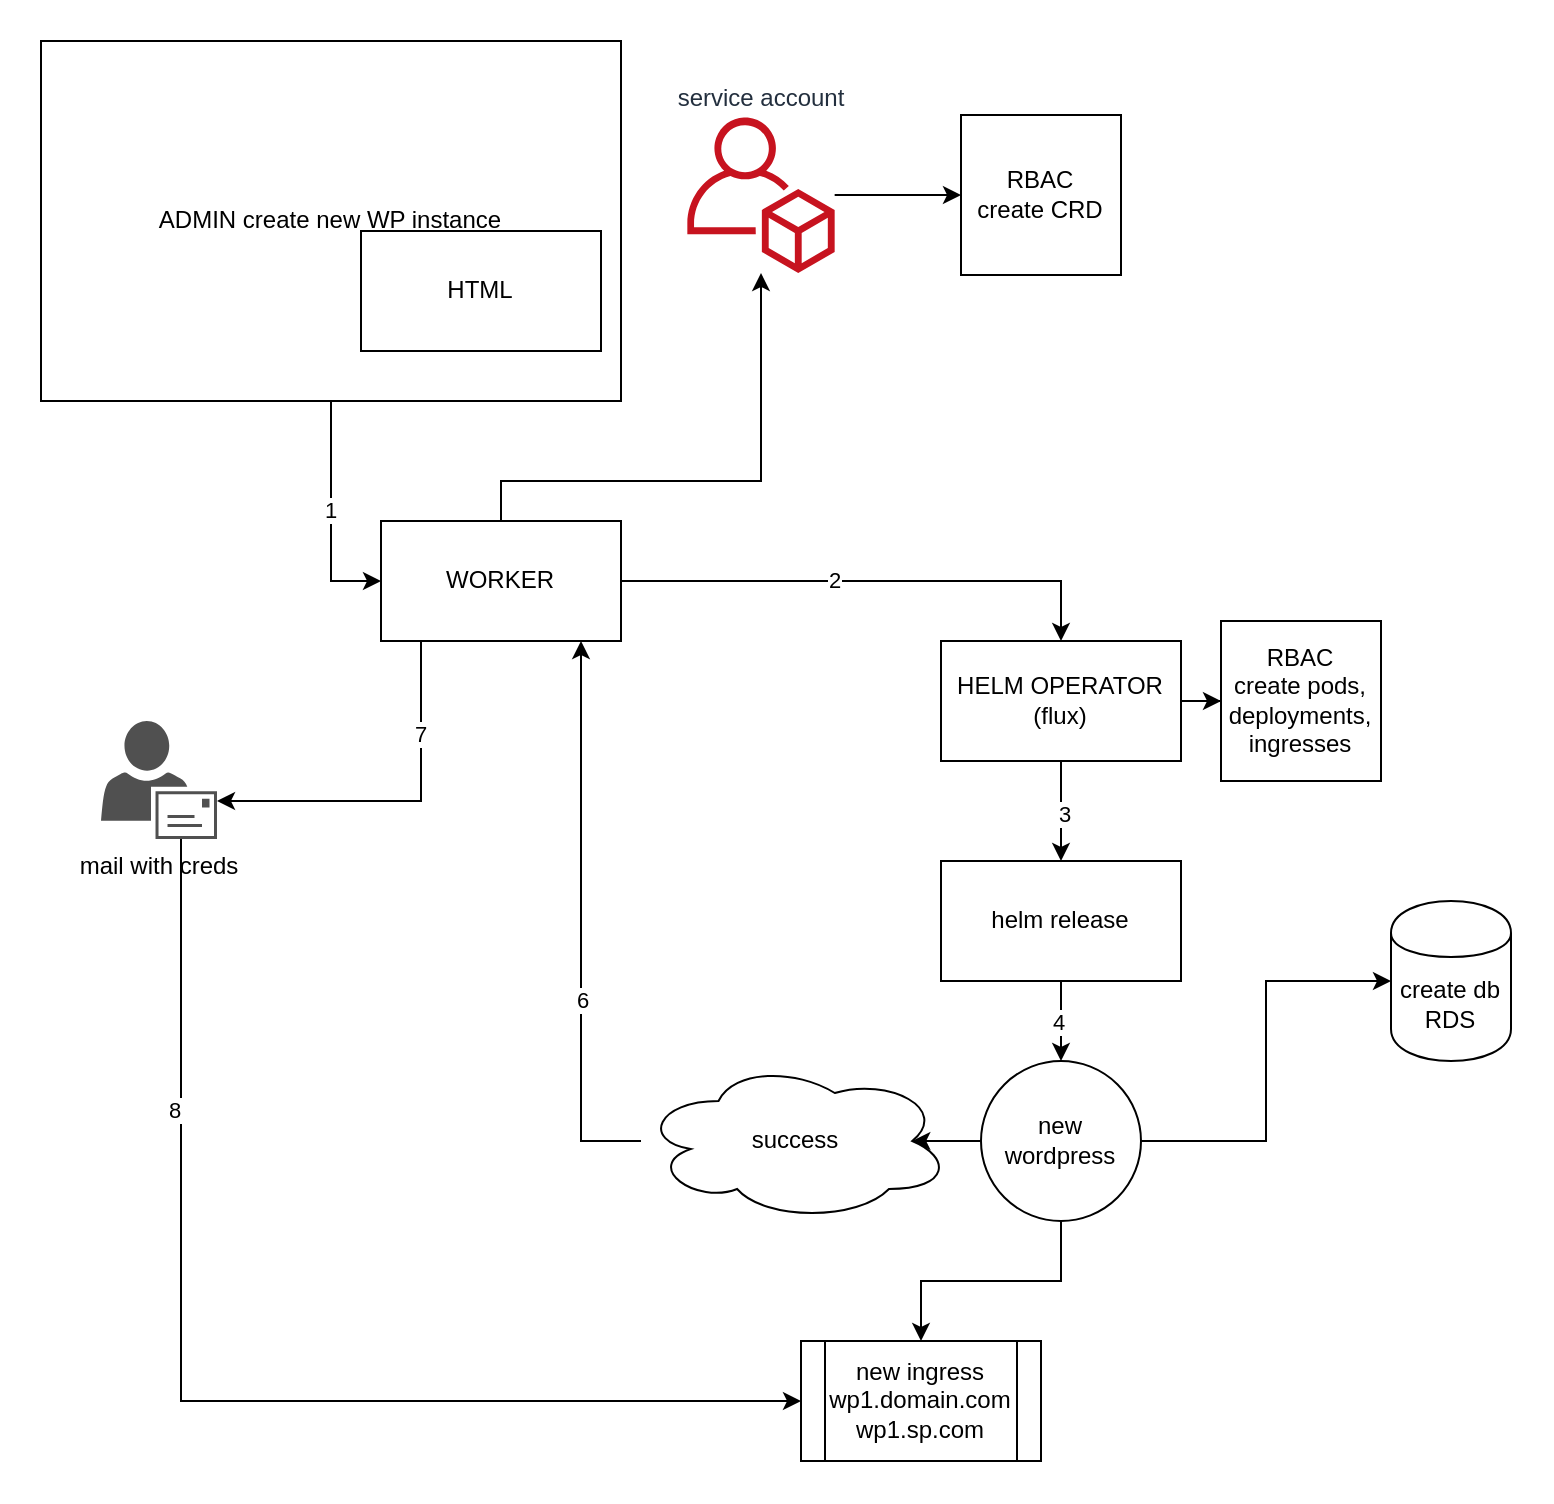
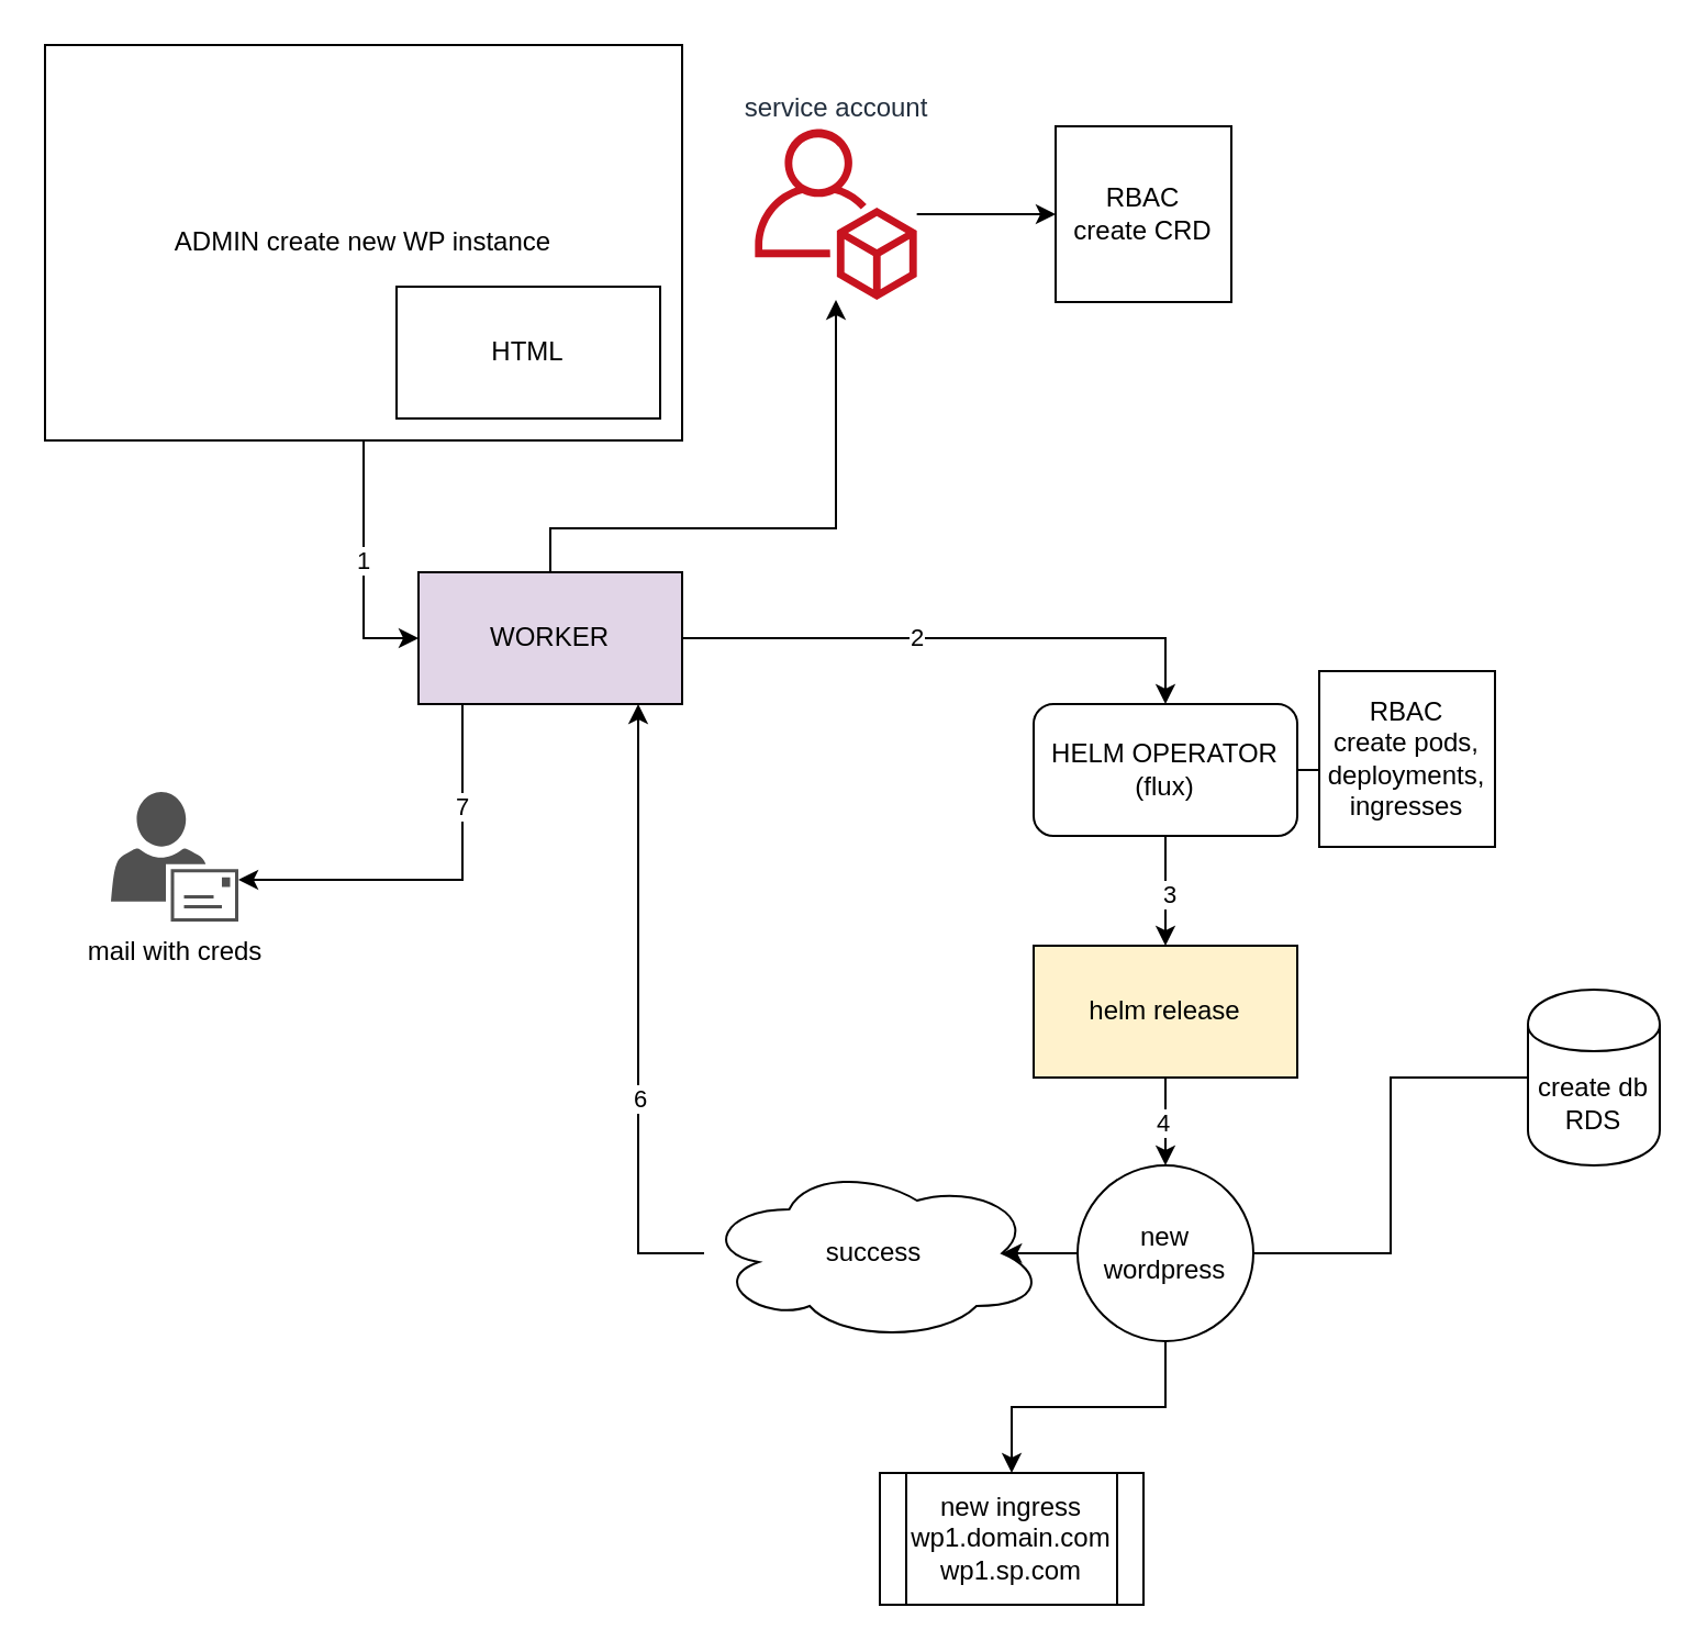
- <mxCell id="11" value="HTML" style="rounded=0;whiteSpace=wrap;html=1;" parent="1" vertex="1"><mxGeometry x="180" y="115" width="120" height="60" as="geometry" /></mxCell>
+ <mxCell id="11" value="HTML" style="rounded=0;whiteSpace=wrap;html=1;" parent="1" vertex="1"><mxGeometry x="180" y="130" width="120" height="60" as="geometry" /></mxCell>
- <mxCell id="10" value="WORKER" style="rounded=0;whiteSpace=wrap;html=1;" parent="1" vertex="1"><mxGeometry x="190" y="260" width="120" height="60" as="geometry" /></mxCell>
+ <mxCell id="10" value="WORKER" style="rounded=0;whiteSpace=wrap;html=1;fillColor=#e1d5e7;" parent="1" vertex="1"><mxGeometry x="190" y="260" width="120" height="60" as="geometry" /></mxCell>
- <mxCell id="15" value="HELM OPERATOR&lt;br&gt;(flux)" style="rounded=0;whiteSpace=wrap;html=1;" parent="1" vertex="1"><mxGeometry x="470" y="320" width="120" height="60" as="geometry" /></mxCell>
+ <mxCell id="15" value="HELM OPERATOR&lt;br&gt;(flux)" style="whiteSpace=wrap;html=1;rounded=1;" parent="1" vertex="1"><mxGeometry x="470" y="320" width="120" height="60" as="geometry" /></mxCell>
- <mxCell id="23" value="RBAC&lt;br&gt;create pods, deployments, ingresses" style="whiteSpace=wrap;html=1;aspect=fixed;" parent="1" vertex="1"><mxGeometry x="610" y="310" width="80" height="80" as="geometry" /></mxCell>
+ <mxCell id="23" value="RBAC&lt;br&gt;create pods, deployments, ingresses" style="whiteSpace=wrap;html=1;aspect=fixed;" parent="1" vertex="1"><mxGeometry x="600" y="305" width="80" height="80" as="geometry" /></mxCell>
- <mxCell id="18" value="helm release" style="rounded=0;whiteSpace=wrap;html=1;" parent="1" vertex="1"><mxGeometry x="470" y="430" width="120" height="60" as="geometry" /></mxCell>
+ <mxCell id="18" value="helm release" style="rounded=0;whiteSpace=wrap;html=1;fillColor=#fff2cc;" parent="1" vertex="1"><mxGeometry x="470" y="430" width="120" height="60" as="geometry" /></mxCell>
- <mxCell id="24" style="edgeStyle=orthogonalEdgeStyle;rounded=0;orthogonalLoop=1;jettySize=auto;html=1;" parent="1" source="28" target="22" edge="1"><mxGeometry relative="1" as="geometry" /></mxCell>
+ <mxCell id="24" style="edgeStyle=orthogonalEdgeStyle;rounded=0;orthogonalLoop=1;jettySize=auto;html=1;endArrow=none;" parent="1" source="28" target="22" edge="1"><mxGeometry relative="1" as="geometry" /></mxCell>
- <mxCell id="33" style="edgeStyle=orthogonalEdgeStyle;rounded=0;orthogonalLoop=1;jettySize=auto;html=1;entryX=0;entryY=0.5;entryDx=0;entryDy=0;" parent="1" source="35" target="29" edge="1"><mxGeometry relative="1" as="geometry"><mxPoint x="90" y="700" as="targetPoint" /><Array as="points"><mxPoint x="90" y="700" /></Array></mxGeometry></mxCell>
- <mxCell id="34" value="8" style="edgeLabel;html=1;align=center;verticalAlign=middle;resizable=0;points=[];" parent="33" vertex="1" connectable="0"><mxGeometry x="-0.543" y="-4" relative="1" as="geometry"><mxPoint as="offset" /></mxGeometry></mxCell>
